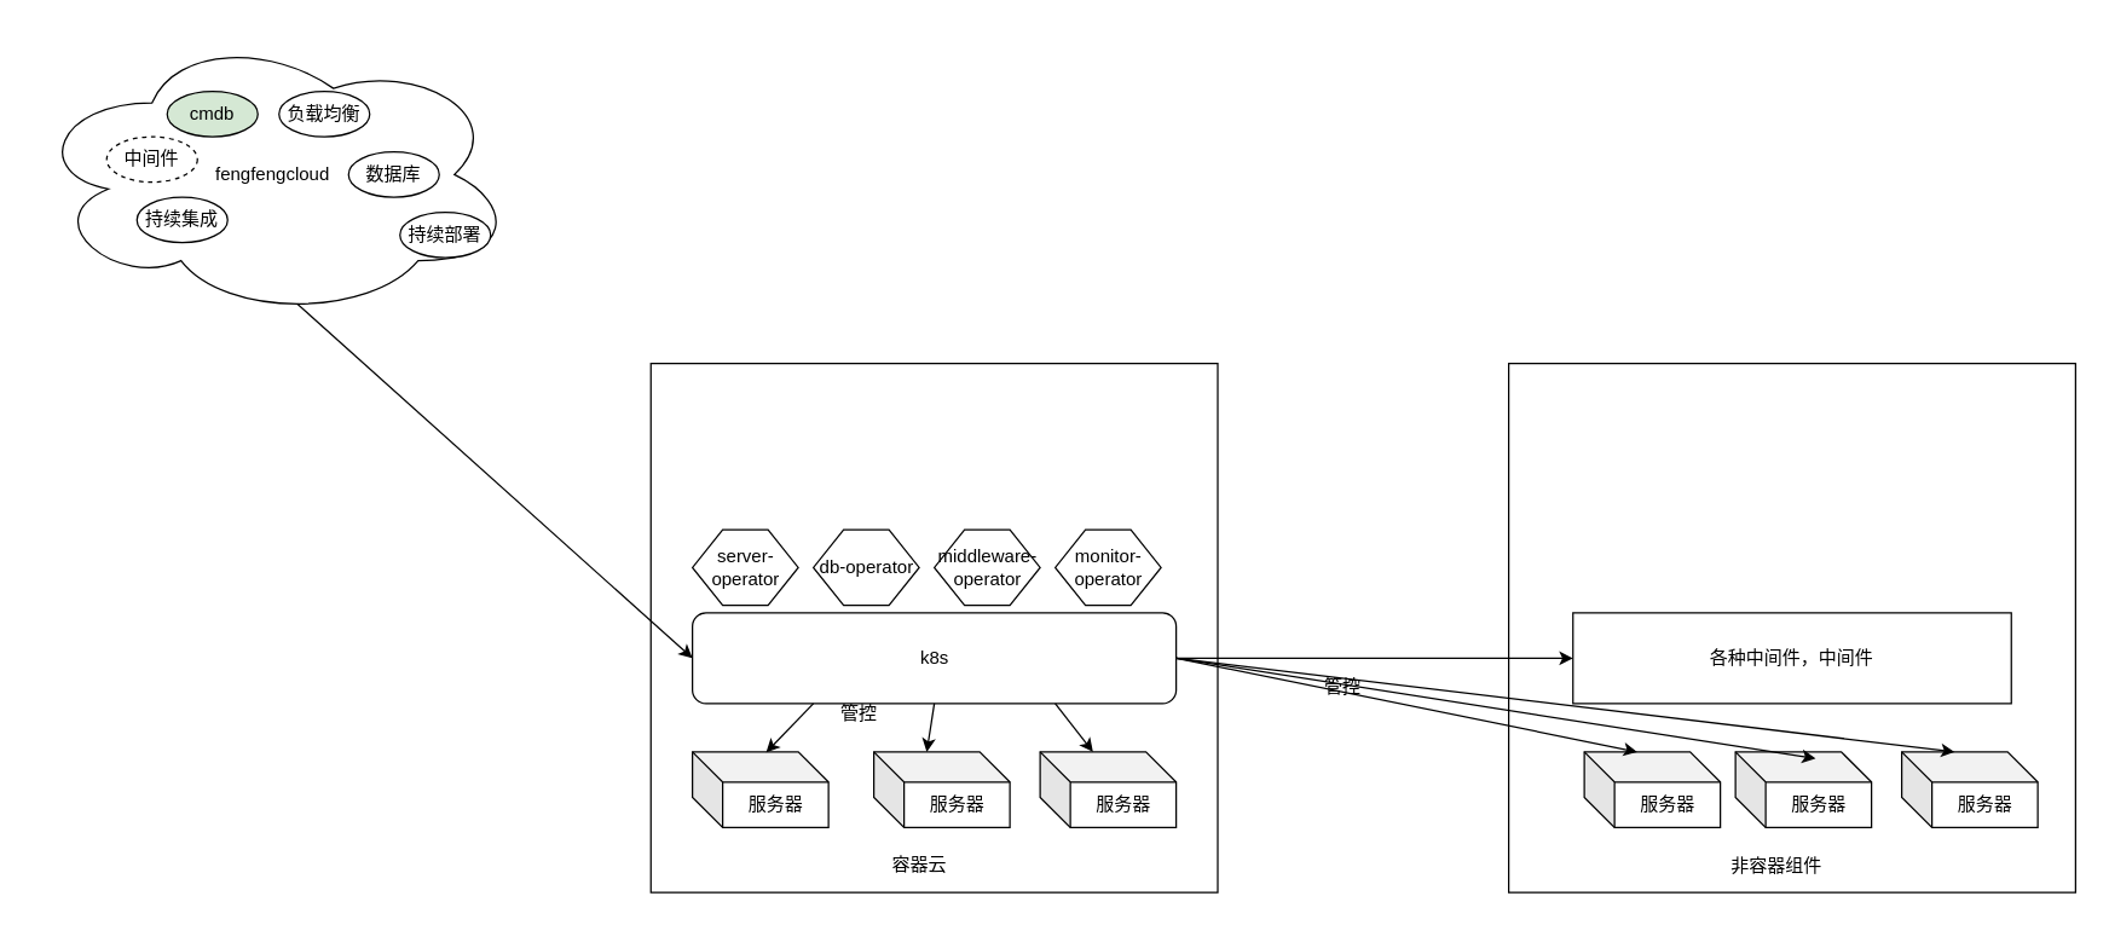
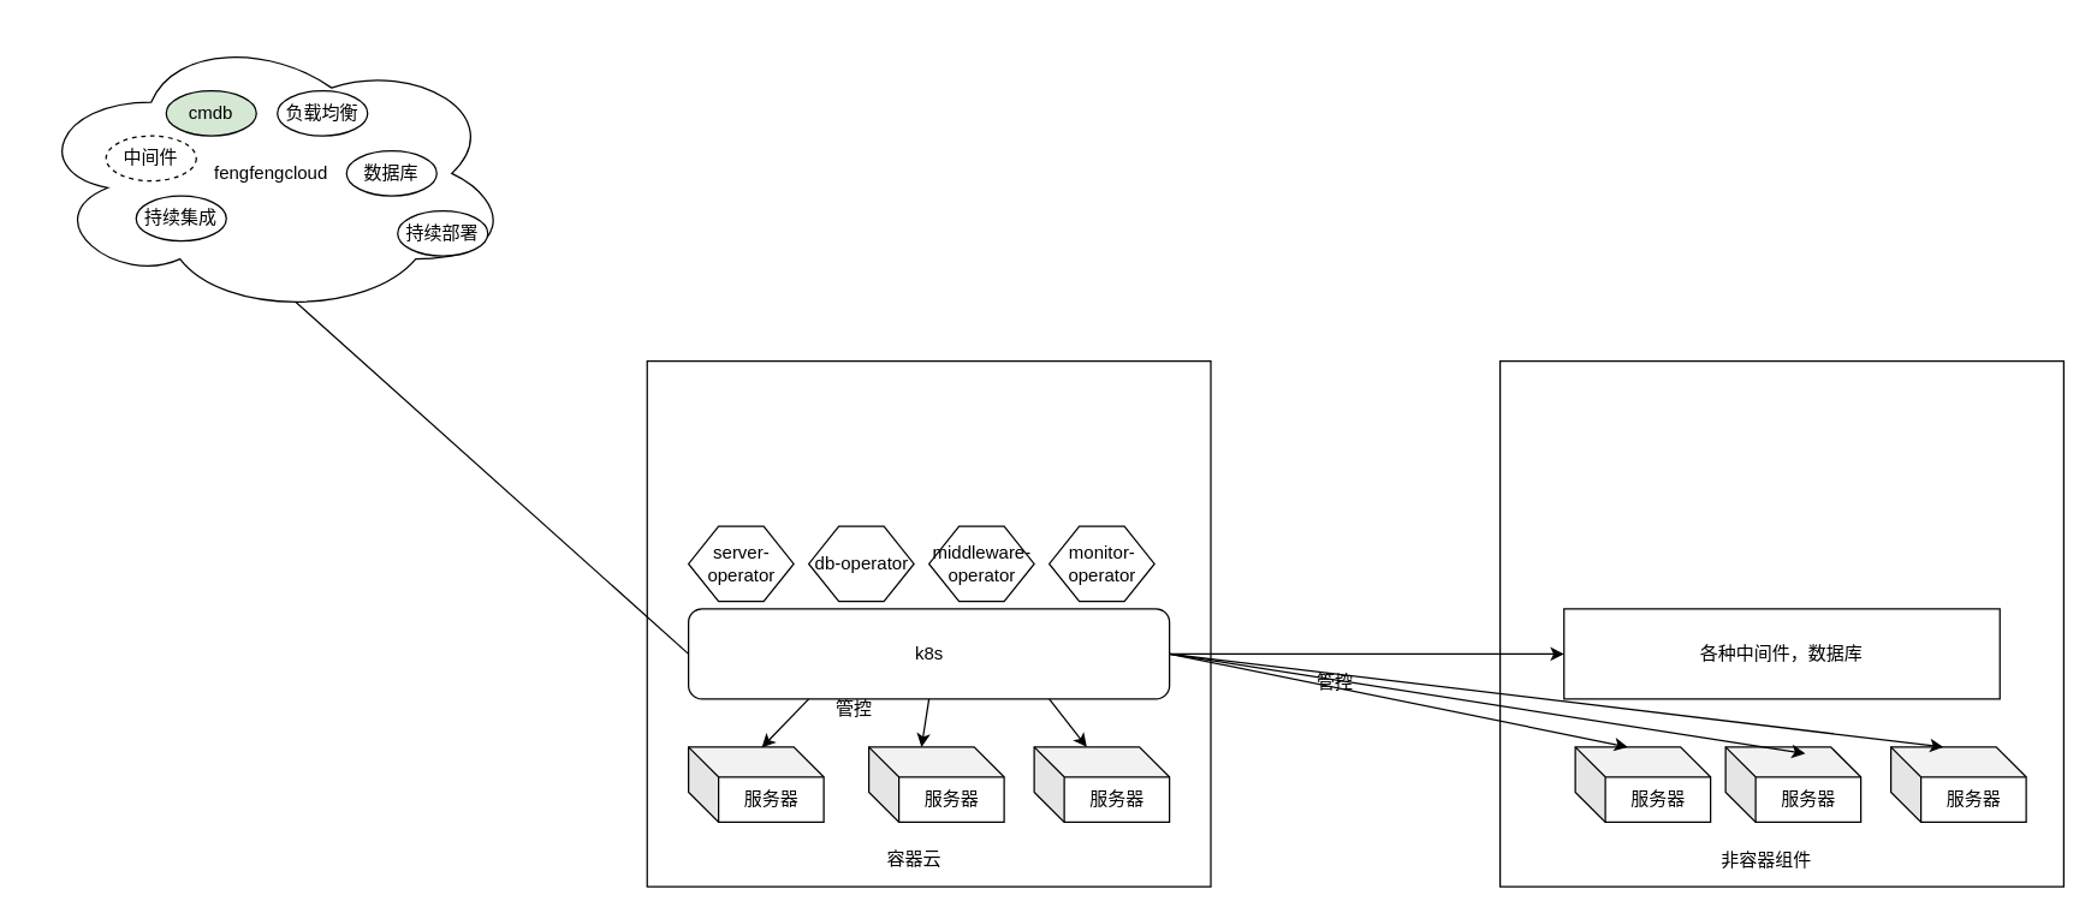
- <mxCell id="24" value="" style="endArrow=classic;html=1;exitX=0.55;exitY=0.95;exitDx=0;exitDy=0;exitPerimeter=0;entryX=0;entryY=0.5;entryDx=0;entryDy=0;" edge="1" parent="1" source="23" target="6"><mxGeometry width="50" height="50" relative="1" as="geometry"><mxPoint x="370" y="240" as="sourcePoint" /><mxPoint x="420" y="190" as="targetPoint" /></mxGeometry></mxCell>
+ <mxCell id="24" value="" style="endArrow=none;html=1;exitX=0.55;exitY=0.95;exitDx=0;exitDy=0;exitPerimeter=0;entryX=0;entryY=0.5;entryDx=0;entryDy=0;" edge="1" parent="1" source="23" target="6"><mxGeometry width="50" height="50" relative="1" as="geometry"><mxPoint x="370" y="240" as="sourcePoint" /><mxPoint x="420" y="190" as="targetPoint" /></mxGeometry></mxCell>
- <mxCell id="12" value="各种中间件，中间件" style="rounded=0;whiteSpace=wrap;html=1;" vertex="1" parent="1"><mxGeometry x="1040" y="405" width="290" height="60" as="geometry" /></mxCell>
+ <mxCell id="12" value="各种中间件，数据库" style="rounded=0;whiteSpace=wrap;html=1;" vertex="1" parent="1"><mxGeometry x="1040" y="405" width="290" height="60" as="geometry" /></mxCell>
